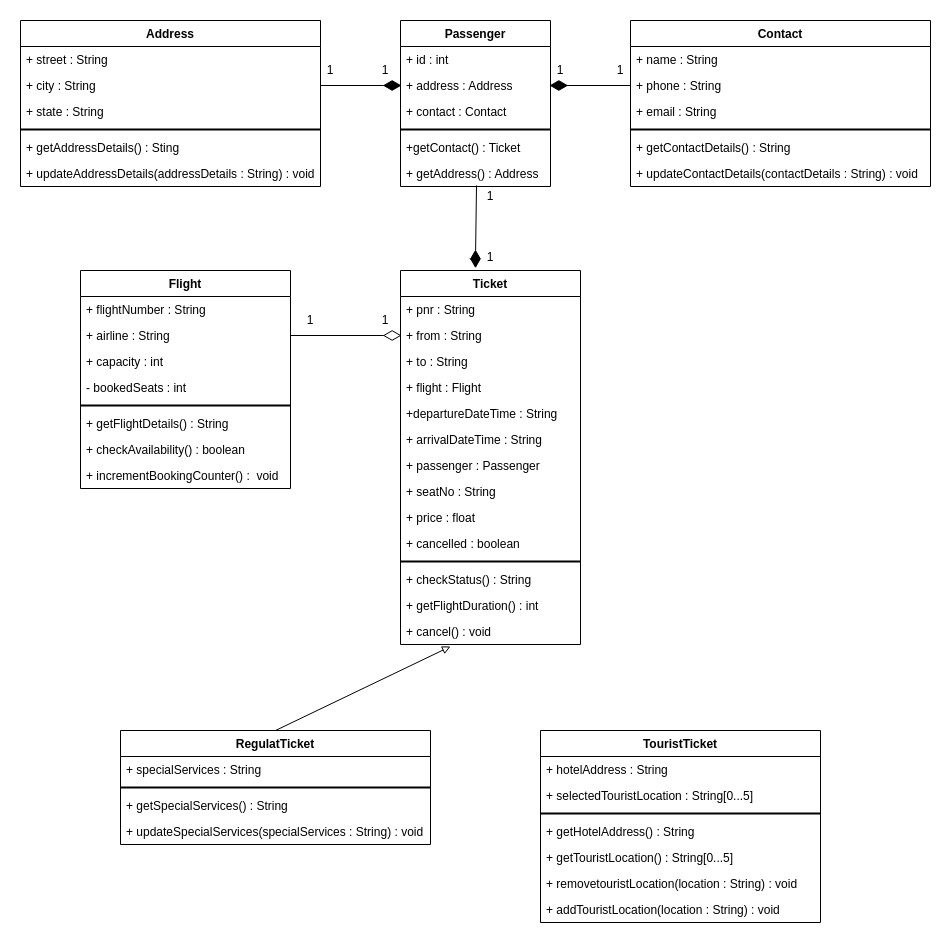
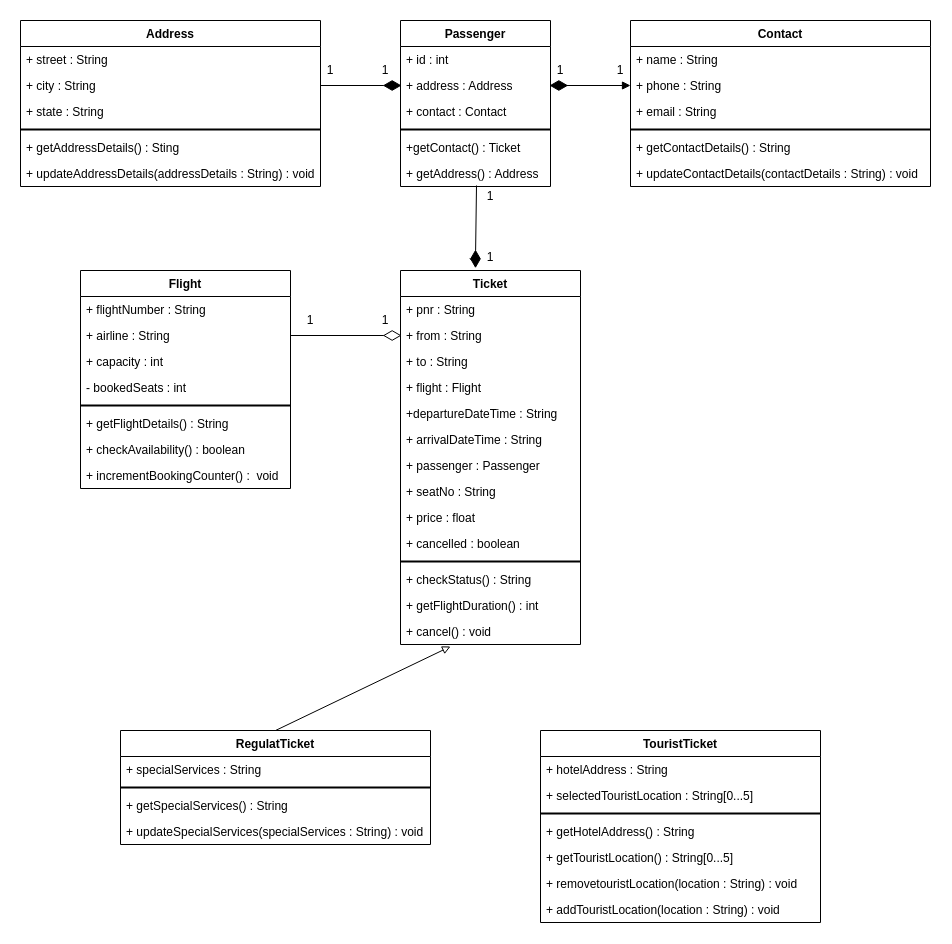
- <mxCell id="64" value="" style="endArrow=none;html=1;strokeWidth=1;entryX=0;entryY=0.5;entryDx=0;entryDy=0;exitX=1;exitY=0.5;exitDx=0;exitDy=0;" edge="1" parent="1" source="11" target="18"><mxGeometry width="50" height="50" relative="1" as="geometry"><mxPoint x="340" y="280" as="sourcePoint" /><mxPoint x="390" y="230" as="targetPoint" /></mxGeometry></mxCell>
+ <mxCell id="64" value="" style="endArrow=block;html=1;strokeWidth=1;entryX=0;entryY=0.5;entryDx=0;entryDy=0;exitX=1;exitY=0.5;exitDx=0;exitDy=0;" edge="1" parent="1" source="11" target="18"><mxGeometry width="50" height="50" relative="1" as="geometry"><mxPoint x="340" y="280" as="sourcePoint" /><mxPoint x="390" y="230" as="targetPoint" /></mxGeometry></mxCell>
